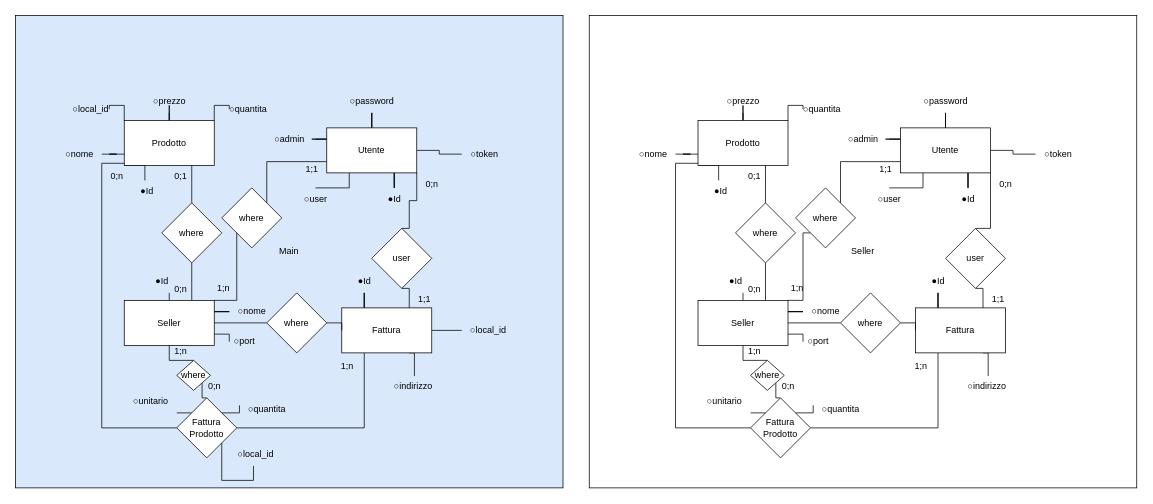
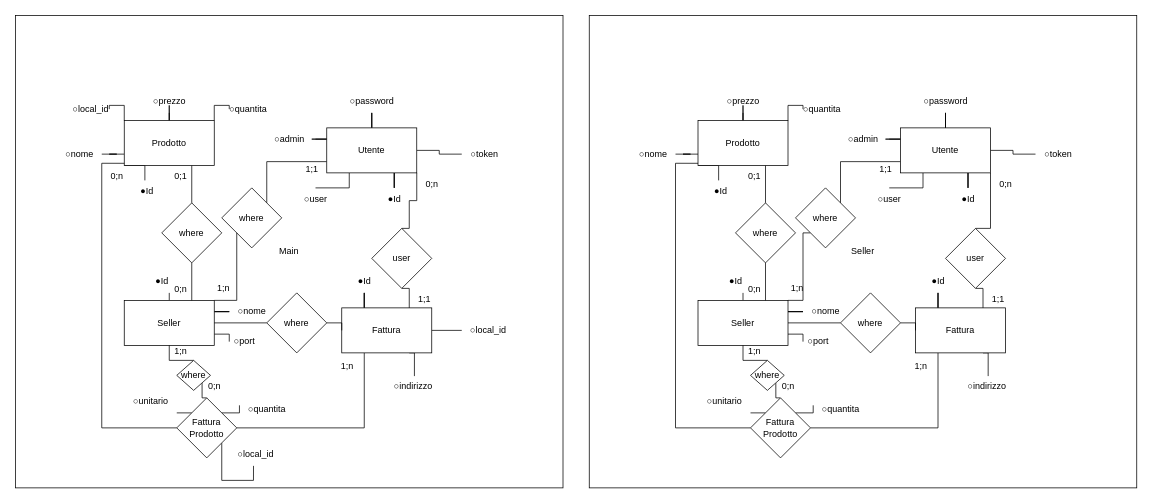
- <mxCell id="2" value="Main" style="rounded=0;whiteSpace=wrap;html=1;fillColor=#dae8fc;" parent="1" vertex="1"><mxGeometry x="20" y="20" width="730" height="630" as="geometry" /></mxCell>
+ <mxCell id="2" value="Main" style="rounded=0;whiteSpace=wrap;html=1;" parent="1" vertex="1"><mxGeometry x="20" y="20" width="730" height="630" as="geometry" /></mxCell>
